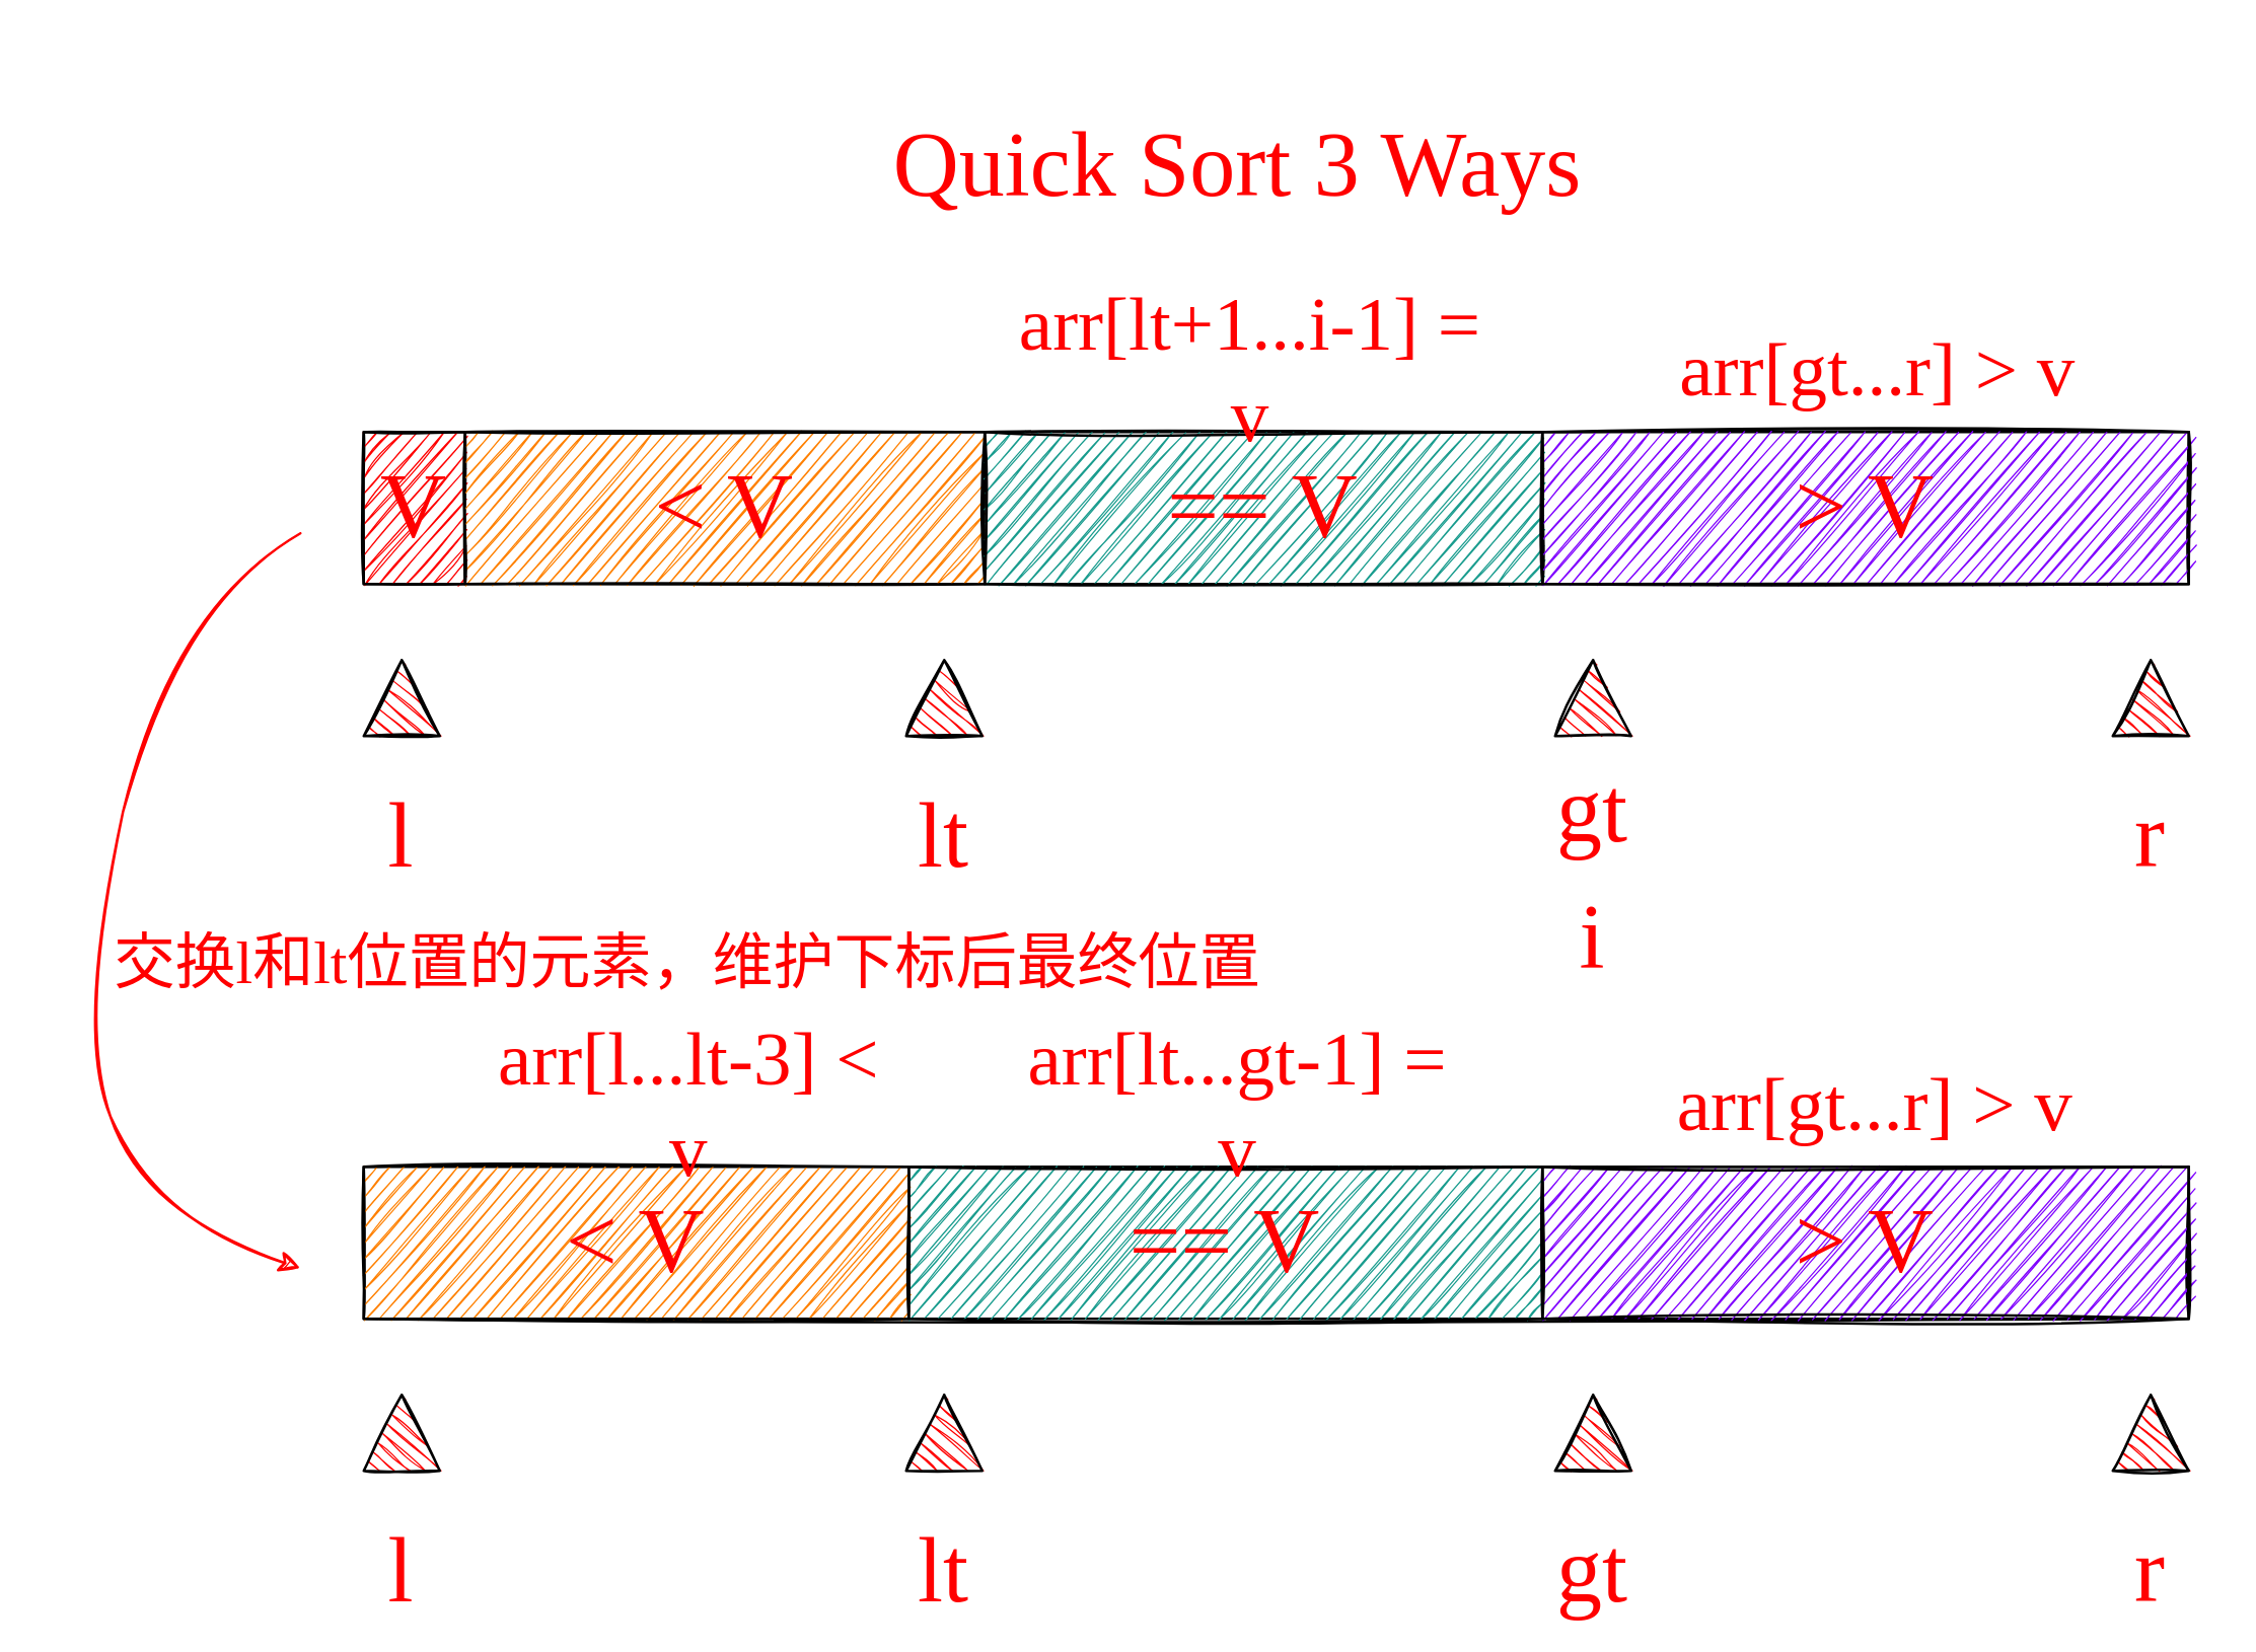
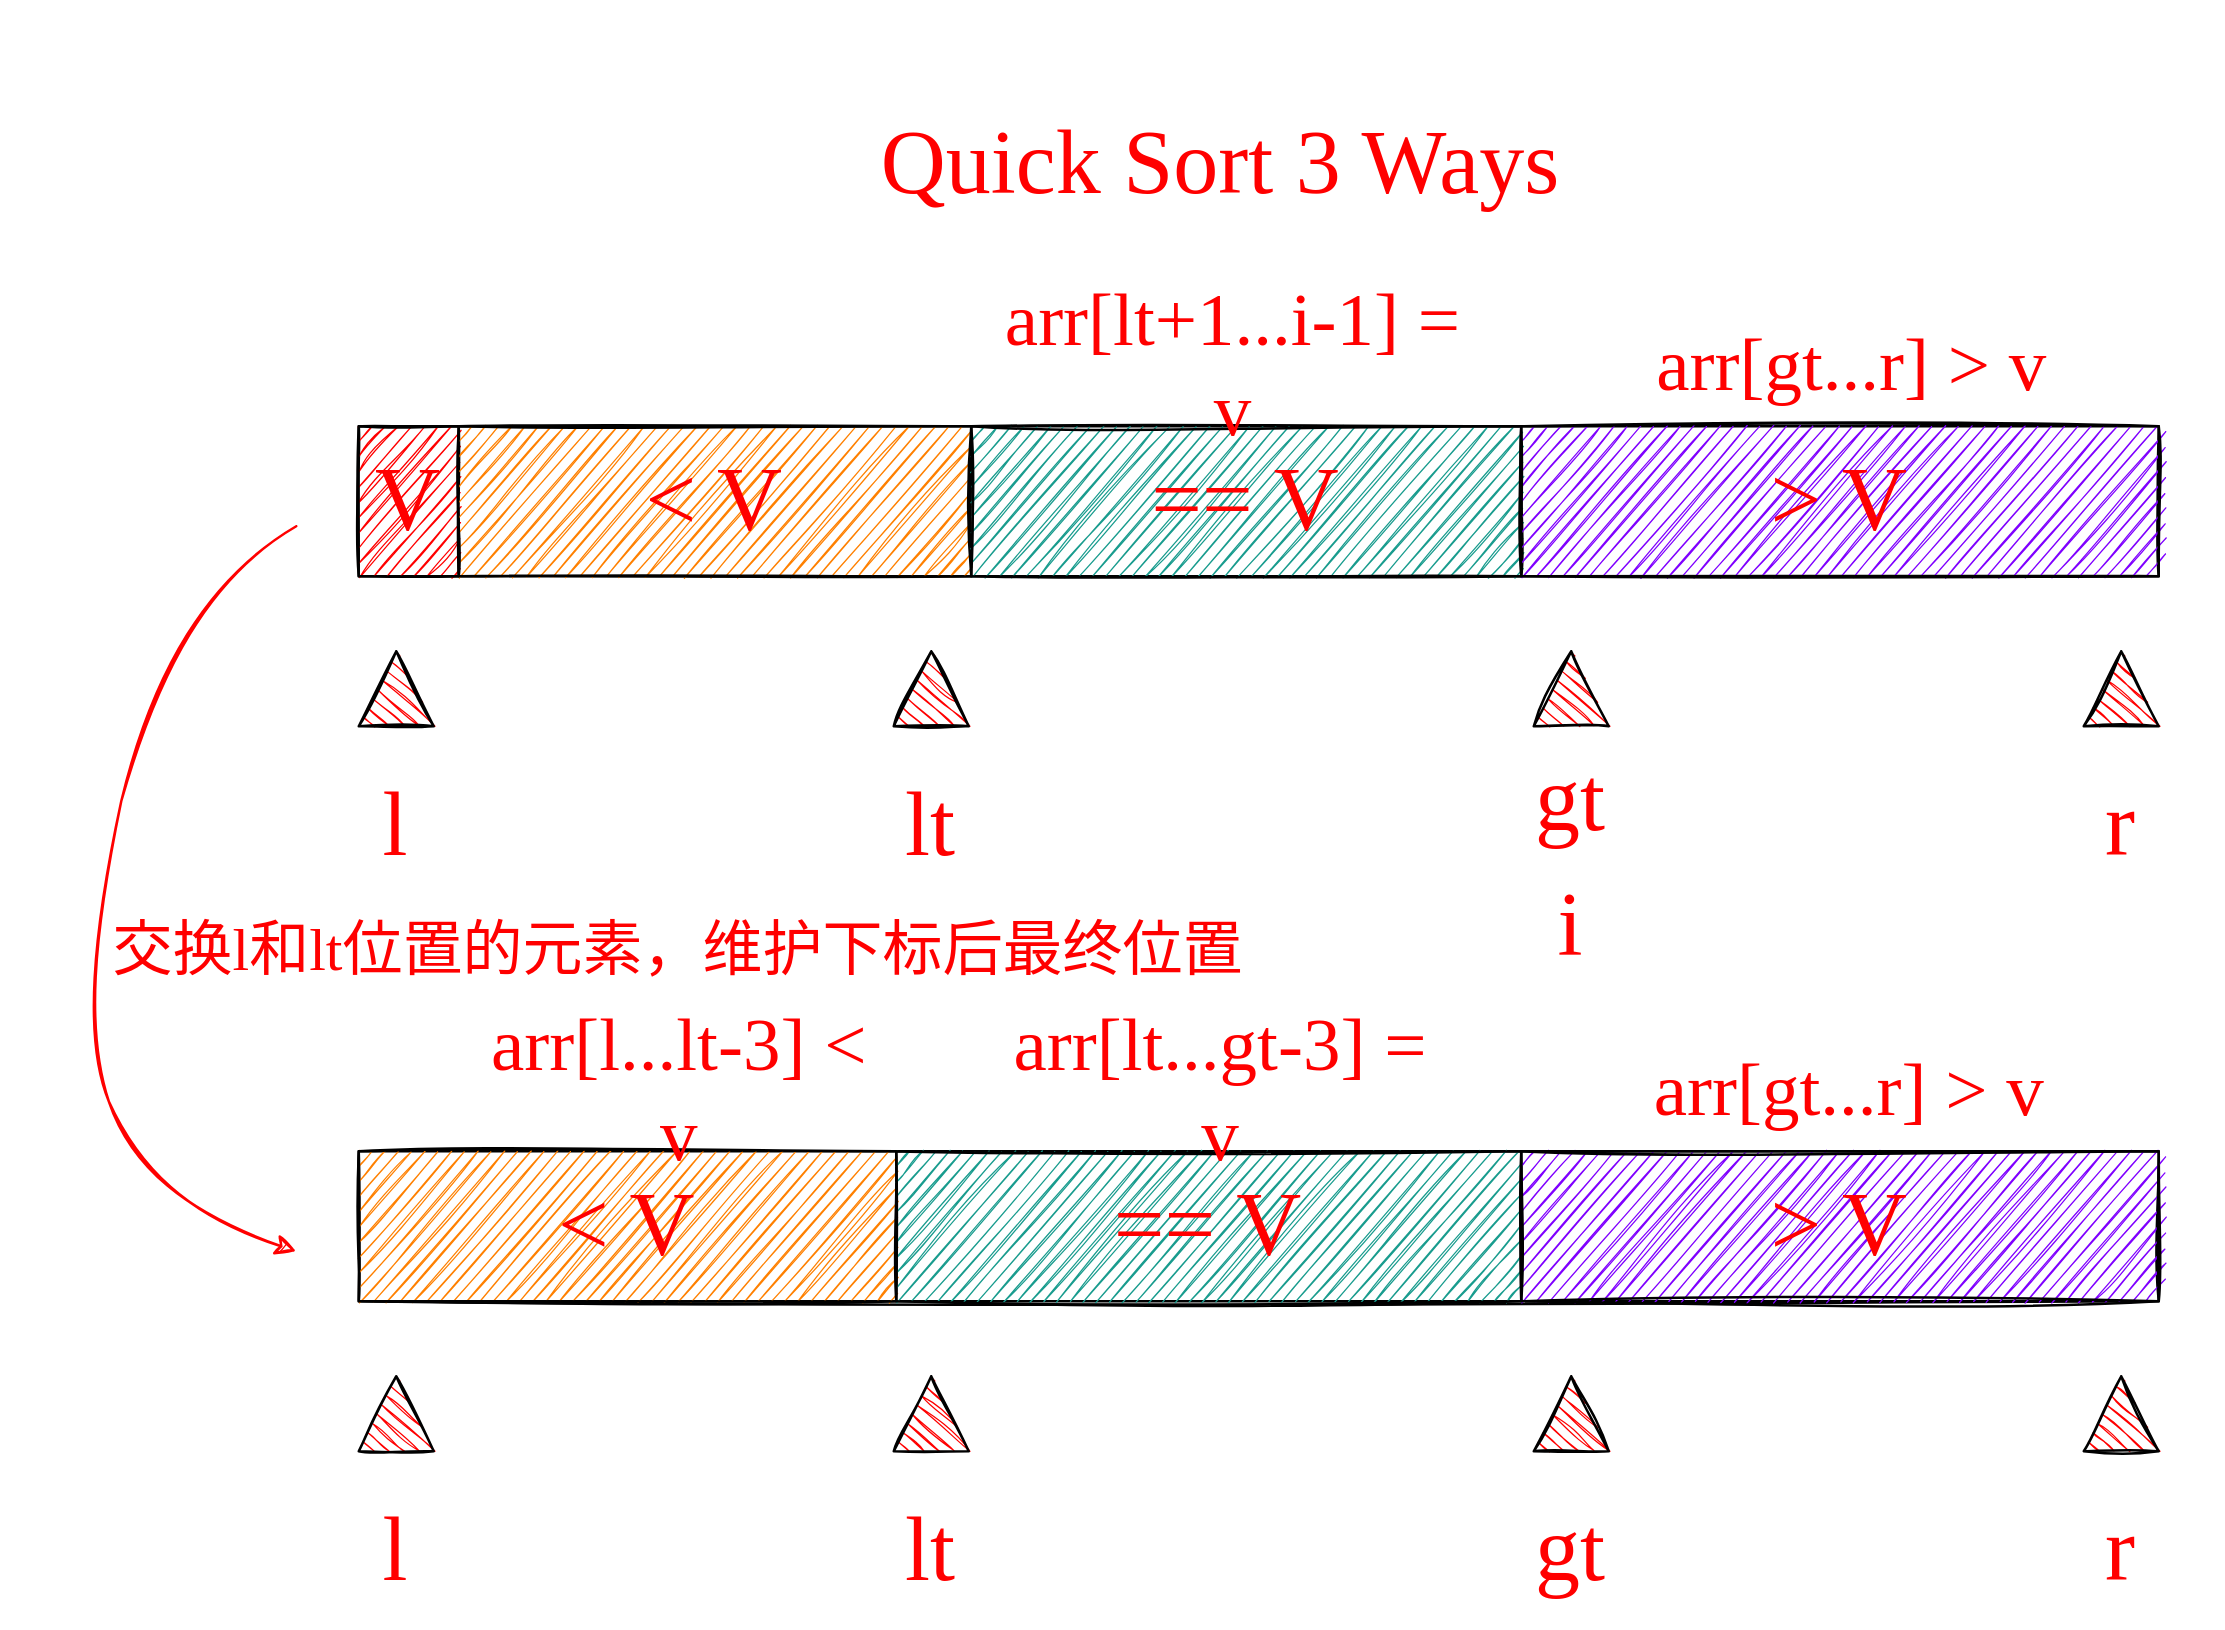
- <mxCell id="33" value="&lt;font style=&quot;font-size: 30px&quot;&gt;arr[lt...gt-1] = v&lt;/font&gt;" style="text;html=1;strokeColor=none;fillColor=none;align=center;verticalAlign=middle;whiteSpace=wrap;rounded=0;fontFamily=中国式手写风;fontSize=24;fontColor=#FF0000;sketch=1;" vertex="1" parent="1"><mxGeometry x="394.25" y="410" width="187.5" height="50" as="geometry" /></mxCell>
+ <mxCell id="33" value="&lt;font style=&quot;font-size: 30px&quot;&gt;arr[lt...gt-3] = v&lt;/font&gt;" style="text;html=1;strokeColor=none;fillColor=none;align=center;verticalAlign=middle;whiteSpace=wrap;rounded=0;fontFamily=中国式手写风;fontSize=24;fontColor=#FF0000;sketch=1;" vertex="1" parent="1"><mxGeometry x="394.25" y="410" width="187.5" height="50" as="geometry" /></mxCell>
